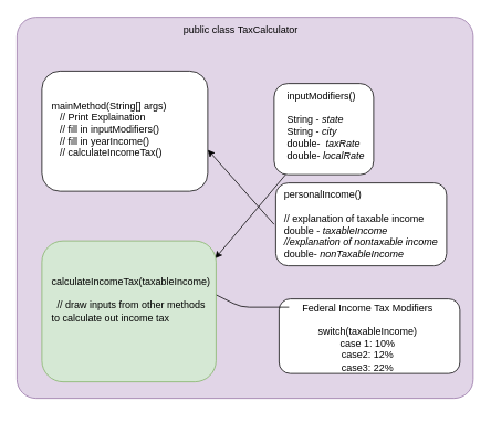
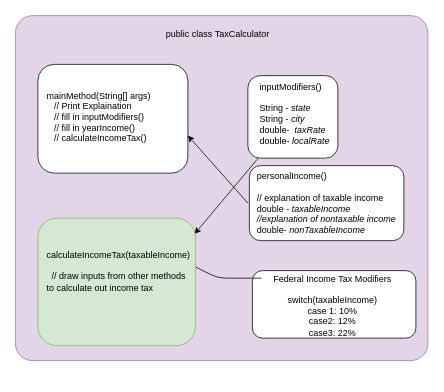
- <mxCell id="3" value="public class TaxCalculator" style="text;html=1;strokeColor=none;fillColor=none;align=center;verticalAlign=middle;whiteSpace=wrap;rounded=0;" vertex="1" parent="1"><mxGeometry x="150" y="20" width="280" height="30" as="geometry" /></mxCell>
+ <mxCell id="3" value="public class TaxCalculator" style="text;html=1;strokeColor=none;fillColor=none;align=center;verticalAlign=middle;whiteSpace=wrap;rounded=0;" vertex="1" parent="1"><mxGeometry x="150" y="30" width="280" height="30" as="geometry" /></mxCell>
